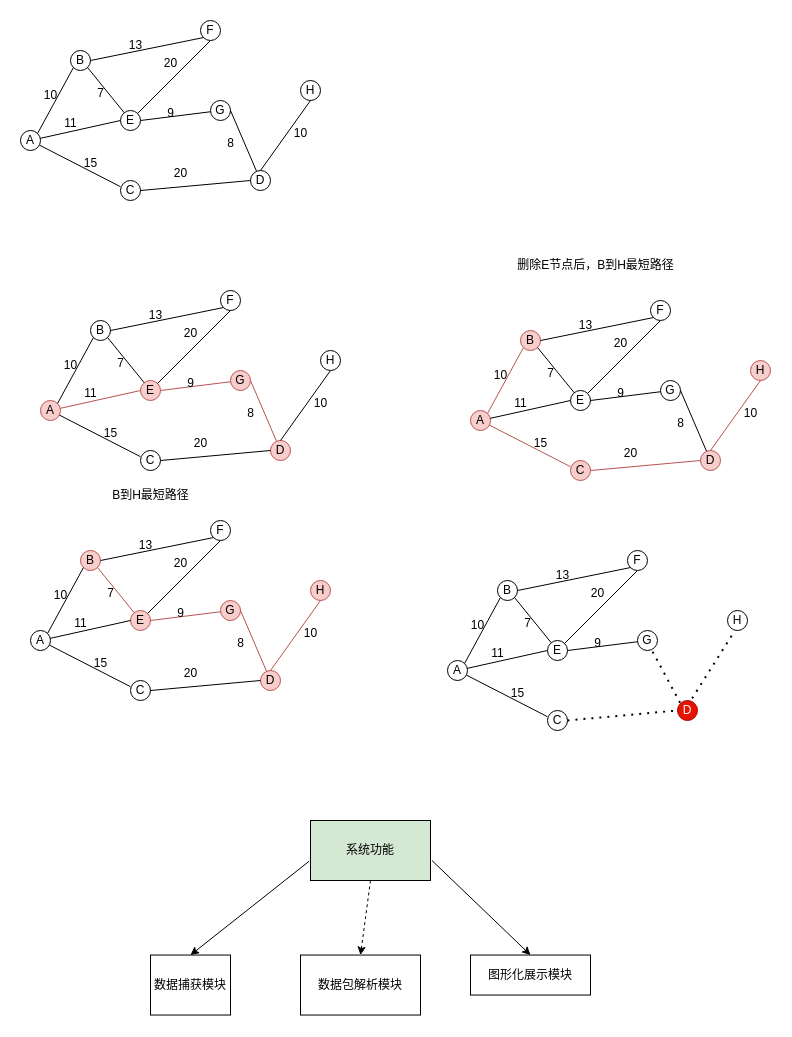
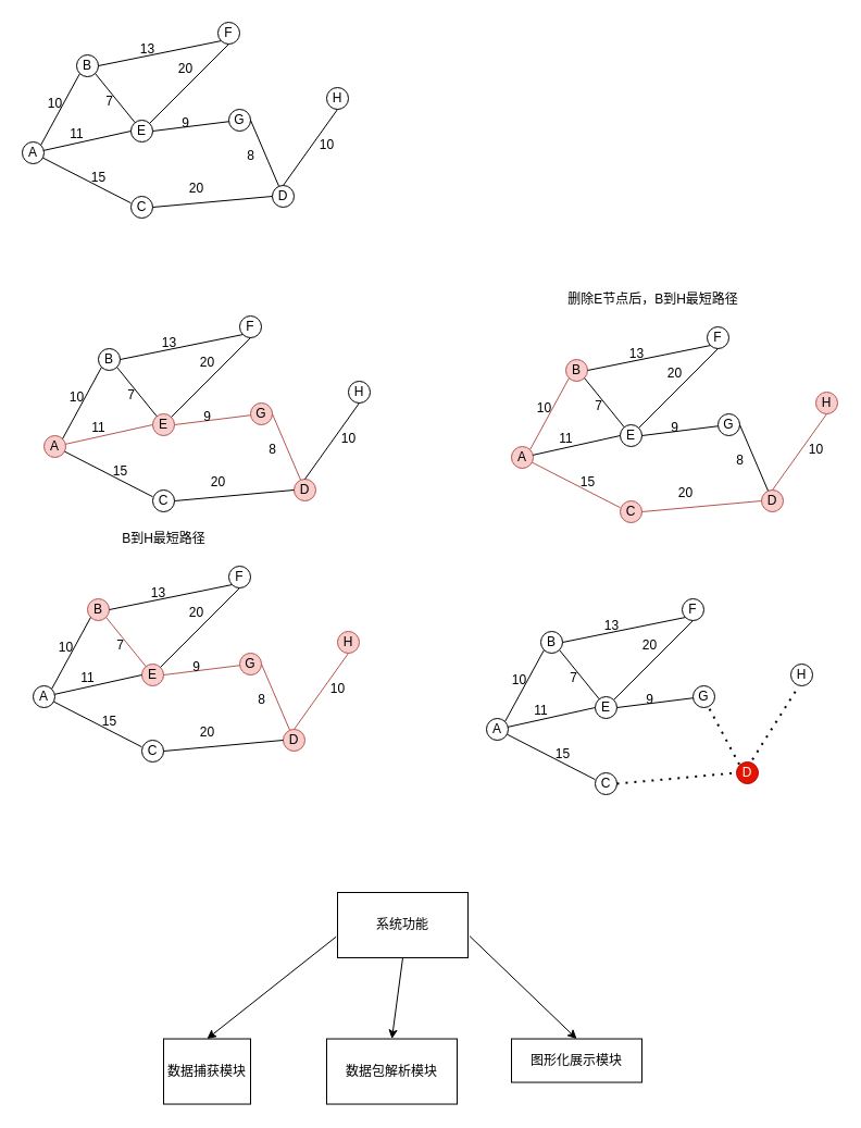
- <mxCell id="115" value="删除E节点后，B到H最短路径" style="text;html=1;align=center;verticalAlign=middle;resizable=0;points=[];autosize=1;strokeColor=none;fillColor=none;" parent="1" vertex="1"><mxGeometry x="505" y="250" width="180" height="30" as="geometry" /></mxCell>
+ <mxCell id="115" value="删除E节点后，B到H最短路径" style="text;html=1;align=center;verticalAlign=middle;resizable=0;points=[];autosize=1;strokeColor=none;fillColor=none;" parent="1" vertex="1"><mxGeometry x="510" y="260" width="180" height="30" as="geometry" /></mxCell>
- <mxCell id="144" value="系统功能" style="rounded=0;whiteSpace=wrap;html=1;fillColor=#d5e8d4;" vertex="1" parent="1"><mxGeometry x="310" y="820" width="120" height="60" as="geometry" /></mxCell>
+ <mxCell id="144" value="系统功能" style="rounded=0;whiteSpace=wrap;html=1;" vertex="1" parent="1"><mxGeometry x="310" y="820" width="120" height="60" as="geometry" /></mxCell>
- <mxCell id="146" value="" style="endArrow=classic;html=1;rounded=0;exitX=0.5;exitY=1;exitDx=0;exitDy=0;entryX=0.5;entryY=0;entryDx=0;entryDy=0;exitPerimeter=0;dashed=1;" edge="1" parent="1" source="144" target="142"><mxGeometry width="50" height="50" relative="1" as="geometry"><mxPoint x="370" y="884.54" as="sourcePoint" /><mxPoint x="180" y="864.54" as="targetPoint" /></mxGeometry></mxCell>
+ <mxCell id="146" value="" style="endArrow=classic;html=1;rounded=0;exitX=0.5;exitY=1;exitDx=0;exitDy=0;entryX=0.5;entryY=0;entryDx=0;entryDy=0;exitPerimeter=0;" edge="1" parent="1" source="144" target="142"><mxGeometry width="50" height="50" relative="1" as="geometry"><mxPoint x="370" y="884.54" as="sourcePoint" /><mxPoint x="180" y="864.54" as="targetPoint" /></mxGeometry></mxCell>
